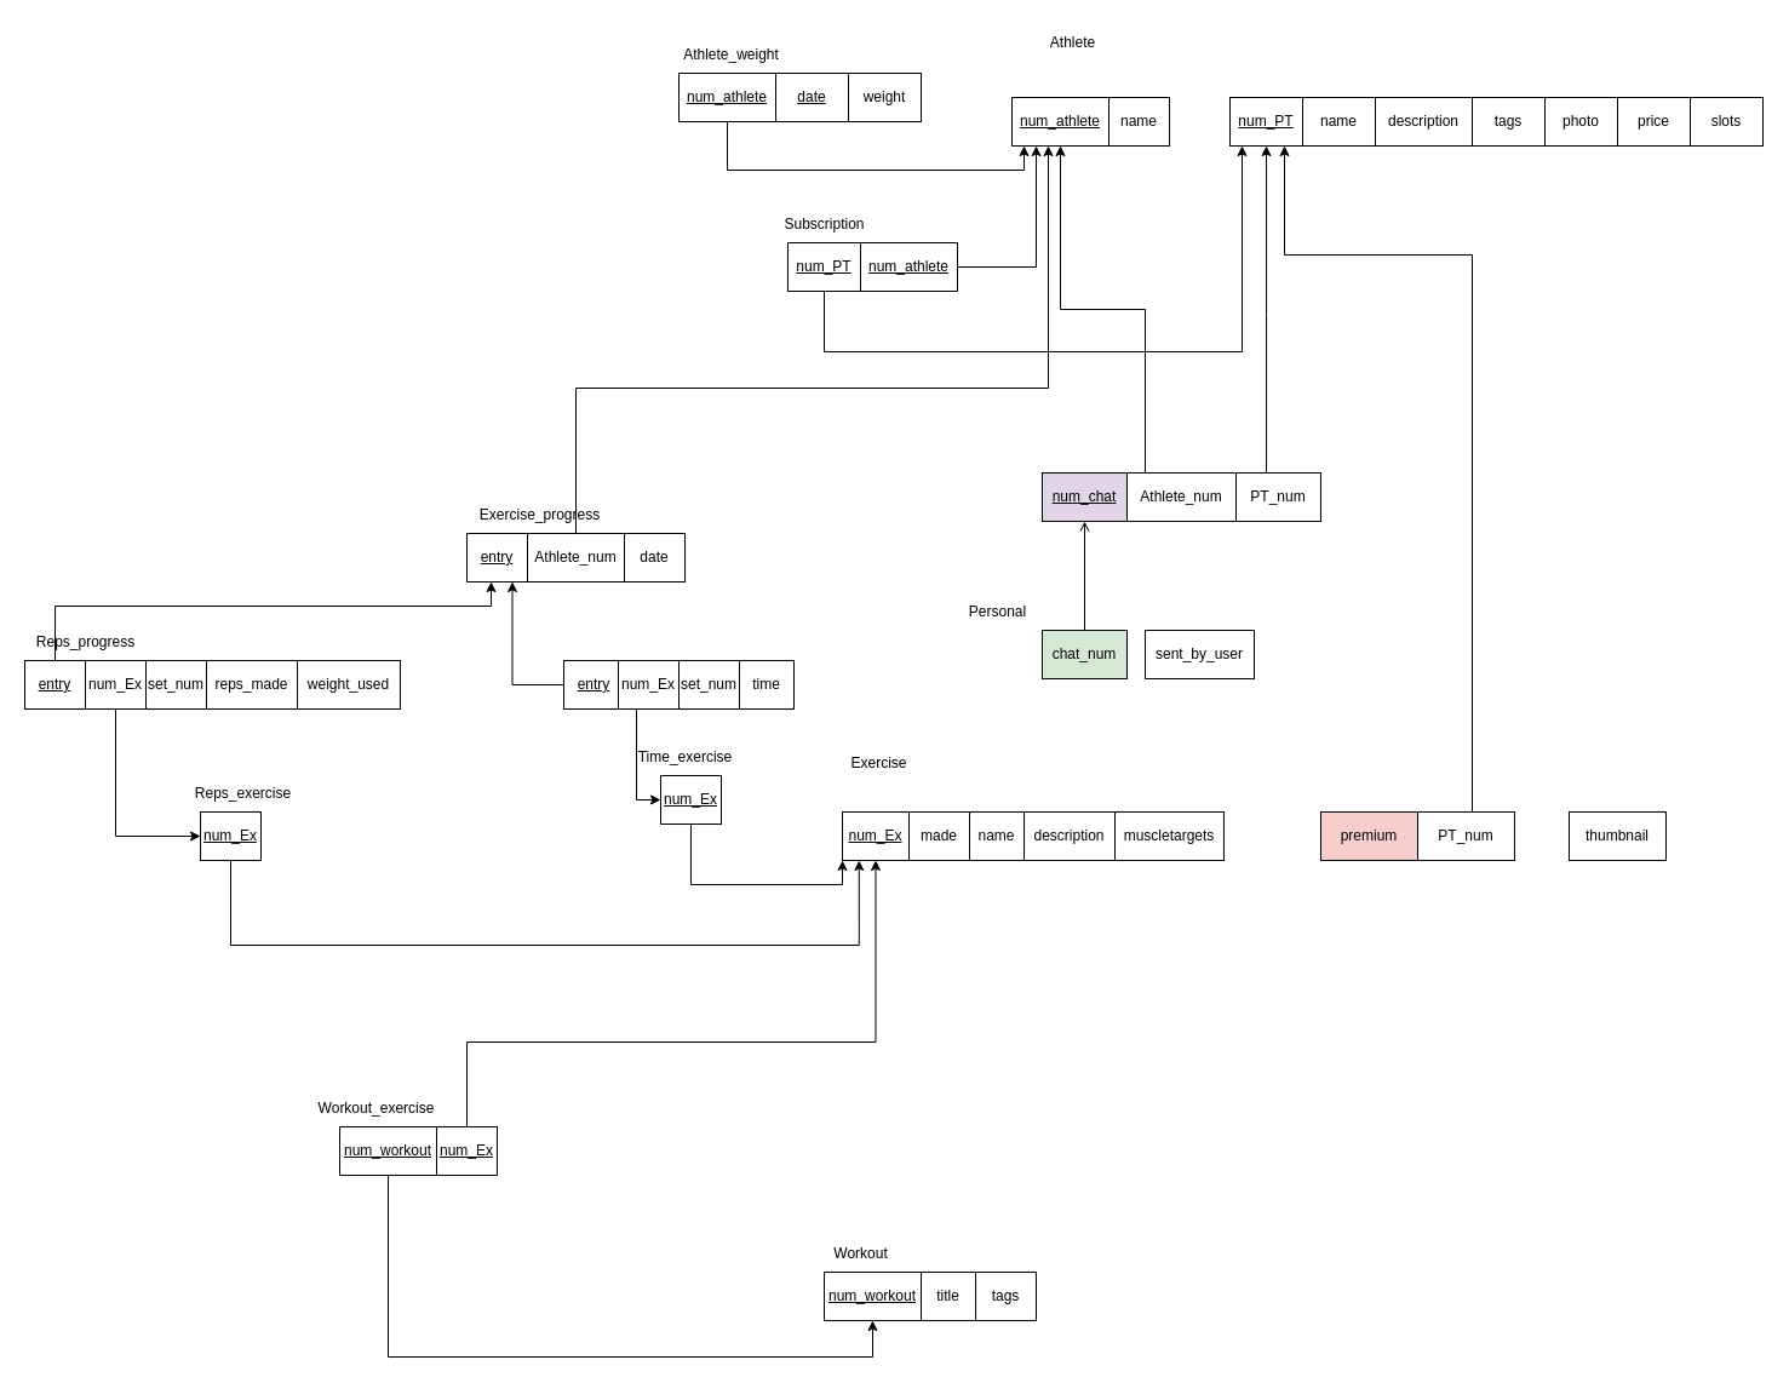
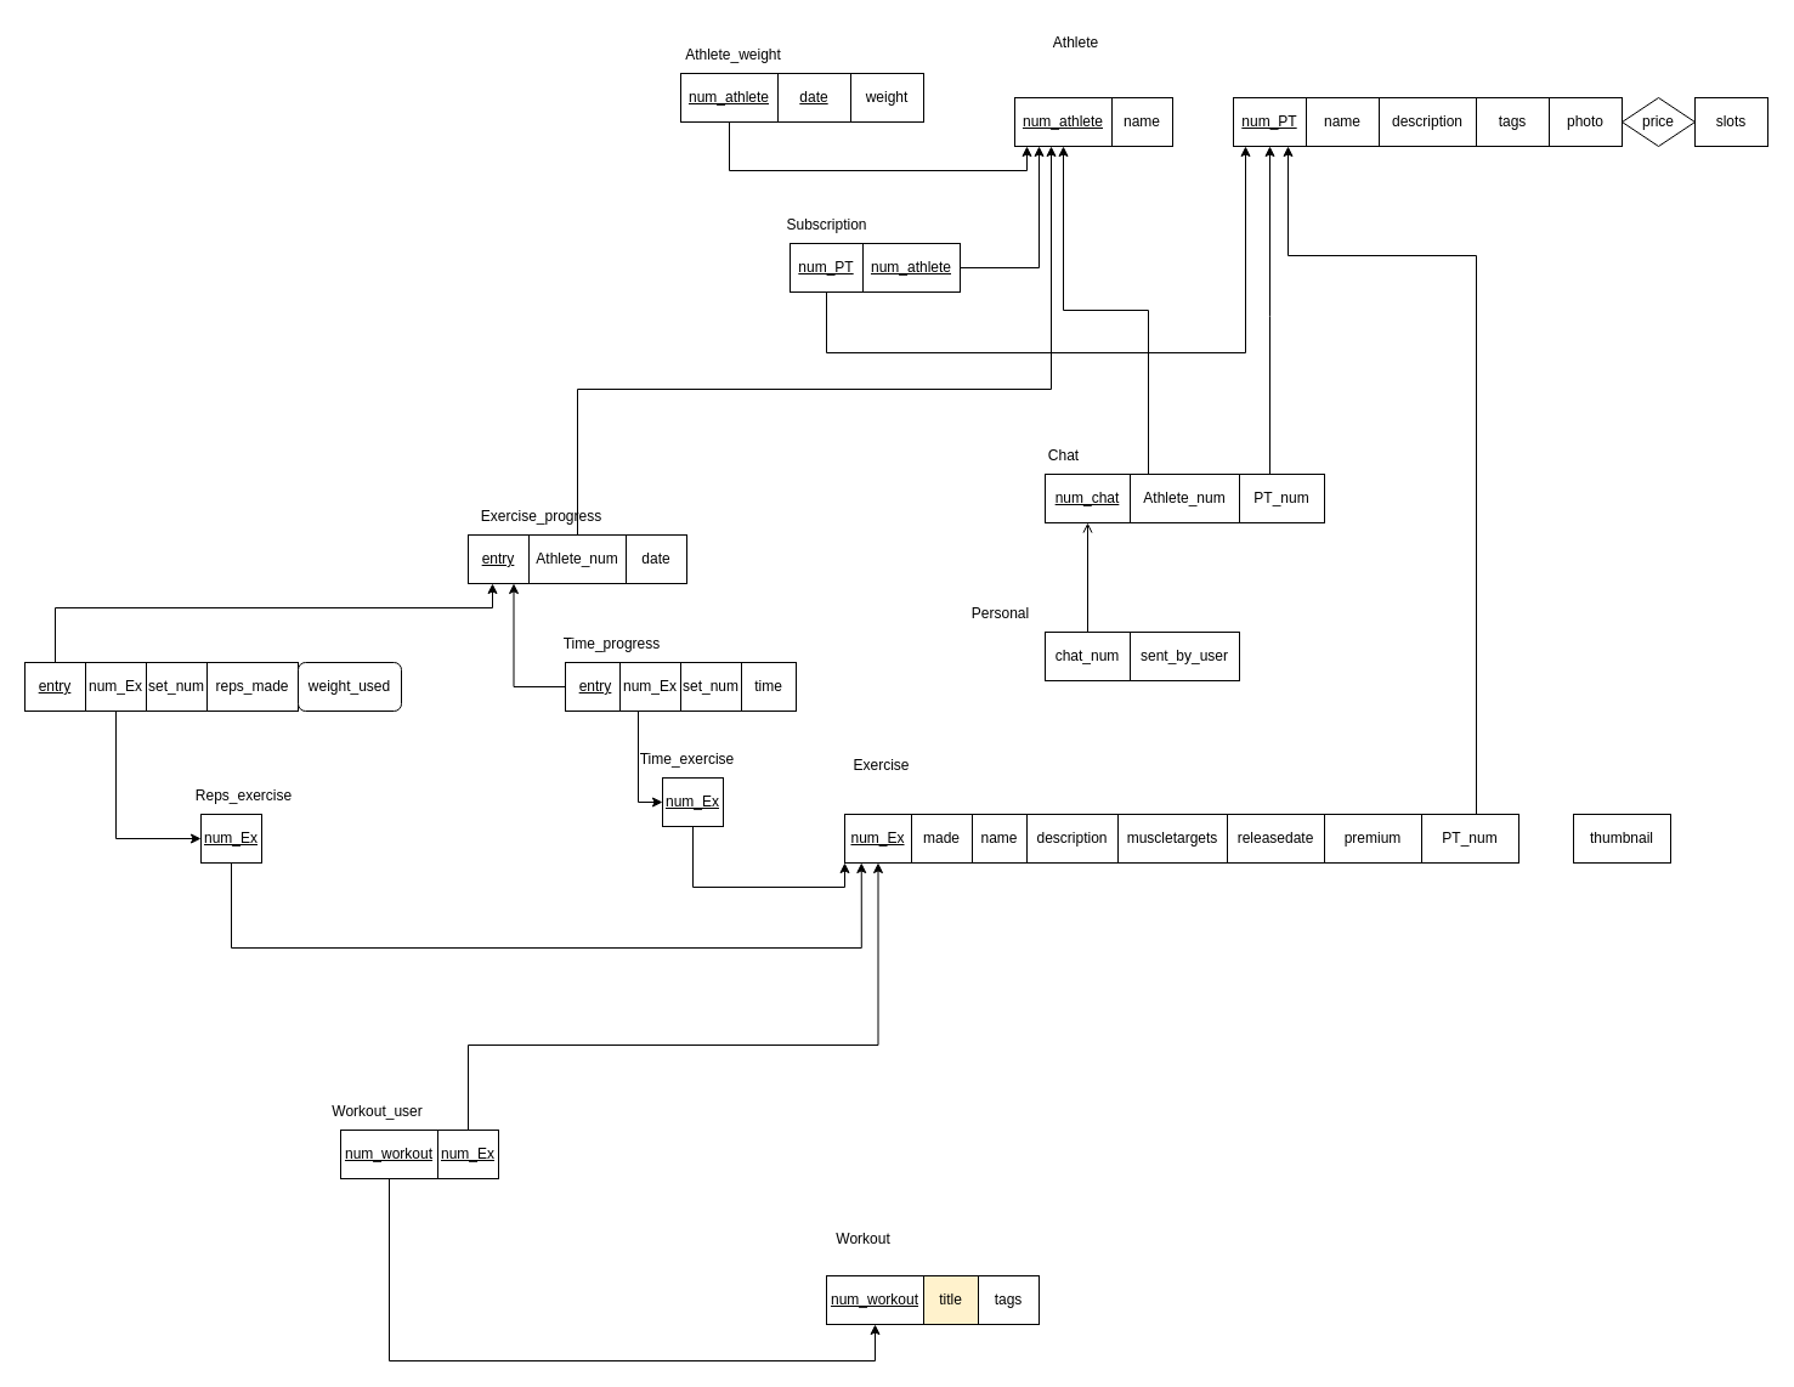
- <mxCell id="19" value="price" style="whiteSpace=wrap;html=1;" parent="1" vertex="1"><mxGeometry x="1335" y="80" width="60" height="40" as="geometry" /></mxCell>
+ <mxCell id="19" value="price" style="rhombus;whiteSpace=wrap;html=1;" parent="1" vertex="1"><mxGeometry x="1335" y="80" width="60" height="40" as="geometry" /></mxCell>
+ <mxCell id="8" value="Chat" style="text;html=1;align=center;verticalAlign=middle;resizable=0;points=[];autosize=1;strokeColor=none;fillColor=none;" parent="1" vertex="1"><mxGeometry x="850" y="360" width="50" height="30" as="geometry" /></mxCell>
- <mxCell id="7" value="&lt;u&gt;num_chat&lt;/u&gt;" style="whiteSpace=wrap;html=1;fillColor=#e1d5e7;" parent="1" vertex="1"><mxGeometry x="860" y="390" width="70" height="40" as="geometry" /></mxCell>
+ <mxCell id="7" value="&lt;u&gt;num_chat&lt;/u&gt;" style="whiteSpace=wrap;html=1;" parent="1" vertex="1"><mxGeometry x="860" y="390" width="70" height="40" as="geometry" /></mxCell>
- <mxCell id="61" value="Reps_progress" style="text;html=1;align=center;verticalAlign=middle;resizable=0;points=[];autosize=1;strokeColor=none;fillColor=none;" parent="1" vertex="1"><mxGeometry x="20" y="515" width="100" height="30" as="geometry" /></mxCell>
+ <mxCell id="63" value="Time_progress" style="text;html=1;align=center;verticalAlign=middle;resizable=0;points=[];autosize=1;strokeColor=none;fillColor=none;" parent="1" vertex="1"><mxGeometry x="452.5" y="515" width="100" height="30" as="geometry" /></mxCell>
- <mxCell id="35" value="chat_num" style="whiteSpace=wrap;html=1;fillColor=#d5e8d4;" parent="1" vertex="1"><mxGeometry x="860" y="520" width="70" height="40" as="geometry" /></mxCell>
+ <mxCell id="35" value="chat_num" style="whiteSpace=wrap;html=1;" parent="1" vertex="1"><mxGeometry x="860" y="520" width="70" height="40" as="geometry" /></mxCell>
- <mxCell id="36" value="sent_by_user" style="whiteSpace=wrap;html=1;" parent="1" vertex="1"><mxGeometry x="945" y="520" width="90" height="40" as="geometry" /></mxCell>
+ <mxCell id="36" value="sent_by_user" style="whiteSpace=wrap;html=1;" parent="1" vertex="1"><mxGeometry x="930" y="520" width="90" height="40" as="geometry" /></mxCell>
- <mxCell id="70" value="weight_used" style="whiteSpace=wrap;html=1;" parent="1" vertex="1"><mxGeometry x="245" y="545" width="85" height="40" as="geometry" /></mxCell>
+ <mxCell id="70" value="weight_used" style="whiteSpace=wrap;html=1;rounded=1;" parent="1" vertex="1"><mxGeometry x="245" y="545" width="85" height="40" as="geometry" /></mxCell>
+ <mxCell id="25" value="releasedate" style="whiteSpace=wrap;html=1;" parent="1" vertex="1"><mxGeometry x="1010" y="670" width="80" height="40" as="geometry" /></mxCell>
- <mxCell id="26" value="premium" style="whiteSpace=wrap;html=1;fillColor=#f8cecc;" parent="1" vertex="1"><mxGeometry x="1090" y="670" width="80" height="40" as="geometry" /></mxCell>
+ <mxCell id="26" value="premium" style="whiteSpace=wrap;html=1;" parent="1" vertex="1"><mxGeometry x="1090" y="670" width="80" height="40" as="geometry" /></mxCell>
- <mxCell id="54" value="Workout_exercise" style="text;html=1;align=center;verticalAlign=middle;resizable=0;points=[];autosize=1;strokeColor=none;fillColor=none;" parent="1" vertex="1"><mxGeometry x="250" y="900" width="120" height="30" as="geometry" /></mxCell>
+ <mxCell id="54" value="Workout_user" style="text;html=1;align=center;verticalAlign=middle;resizable=0;points=[];autosize=1;strokeColor=none;fillColor=none;" parent="1" vertex="1"><mxGeometry x="250" y="900" width="120" height="30" as="geometry" /></mxCell>
- <mxCell id="39" value="Workout" style="text;html=1;align=center;verticalAlign=middle;resizable=0;points=[];autosize=1;strokeColor=none;fillColor=none;" parent="1" vertex="1"><mxGeometry x="675" y="1020" width="70" height="30" as="geometry" /></mxCell>
+ <mxCell id="39" value="Workout" style="text;html=1;align=center;verticalAlign=middle;resizable=0;points=[];autosize=1;strokeColor=none;fillColor=none;" parent="1" vertex="1"><mxGeometry x="675" y="1005" width="70" height="30" as="geometry" /></mxCell>
- <mxCell id="50" value="title" style="whiteSpace=wrap;html=1;" parent="1" vertex="1"><mxGeometry x="760" y="1050" width="45" height="40" as="geometry" /></mxCell>
+ <mxCell id="50" value="title" style="whiteSpace=wrap;html=1;fillColor=#fff2cc;" parent="1" vertex="1"><mxGeometry x="760" y="1050" width="45" height="40" as="geometry" /></mxCell>
